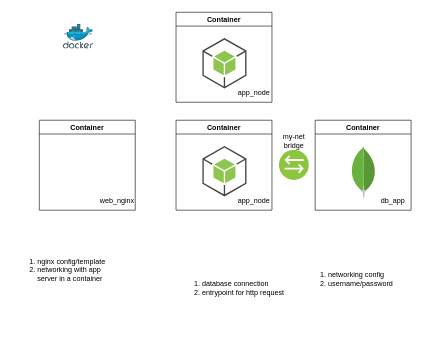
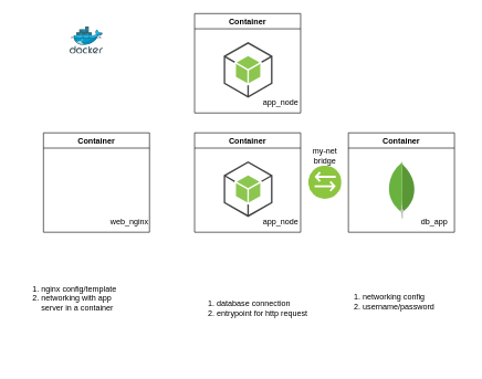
- <mxCell id="15" value="&lt;ol&gt;&lt;li&gt;networking config&lt;/li&gt;&lt;li&gt;username/password&lt;br&gt;&lt;/li&gt;&lt;/ol&gt;" style="text;html=1;strokeColor=none;fillColor=none;align=left;verticalAlign=middle;whiteSpace=wrap;rounded=0;" vertex="1" parent="1"><mxGeometry x="505" y="380" width="200" height="170" as="geometry" /></mxCell>
+ <mxCell id="15" value="&lt;ol&gt;&lt;li&gt;networking config&lt;/li&gt;&lt;li&gt;username/password&lt;br&gt;&lt;/li&gt;&lt;/ol&gt;" style="text;html=1;strokeColor=none;fillColor=none;align=left;verticalAlign=middle;whiteSpace=wrap;rounded=0;" vertex="1" parent="1"><mxGeometry x="505" y="370" width="200" height="170" as="geometry" /></mxCell>
- <mxCell id="14" value="&lt;ol&gt;&lt;li&gt;database connection&lt;br&gt;&lt;/li&gt;&lt;li&gt;entrypoint for http request&lt;br&gt;&lt;/li&gt;&lt;/ol&gt;" style="text;html=1;strokeColor=none;fillColor=none;align=left;verticalAlign=middle;whiteSpace=wrap;rounded=0;" vertex="1" parent="1"><mxGeometry x="295" y="395" width="200" height="170" as="geometry" /></mxCell>
+ <mxCell id="14" value="&lt;ol&gt;&lt;li&gt;database connection&lt;br&gt;&lt;/li&gt;&lt;li&gt;entrypoint for http request&lt;br&gt;&lt;/li&gt;&lt;/ol&gt;" style="text;html=1;strokeColor=none;fillColor=none;align=left;verticalAlign=middle;whiteSpace=wrap;rounded=0;" vertex="1" parent="1"><mxGeometry x="285" y="380" width="200" height="170" as="geometry" /></mxCell>
